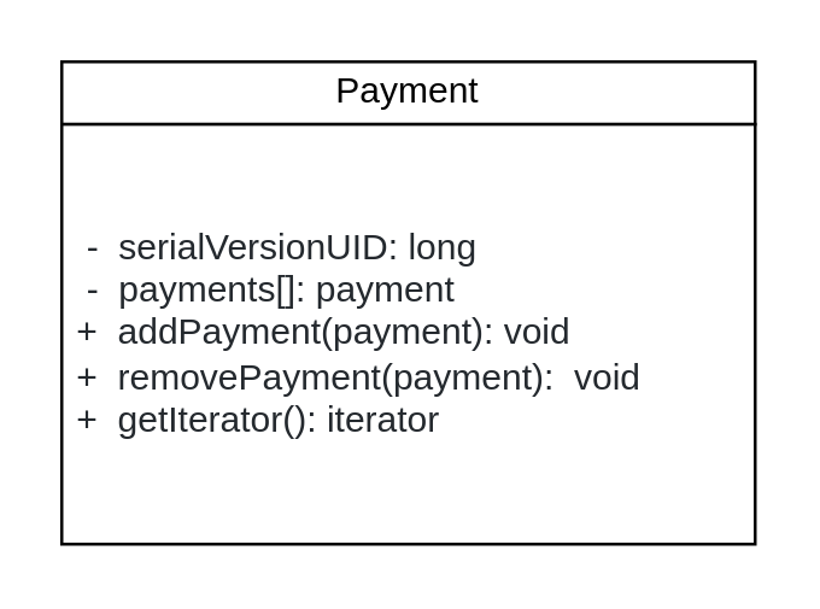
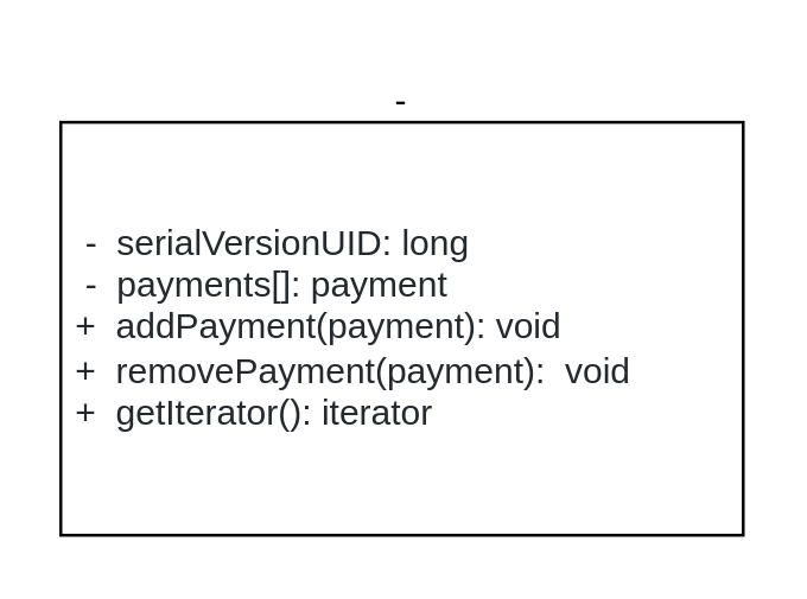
- <mxCell id="3" value="Payment" style="text;html=1;align=center;verticalAlign=middle;whiteSpace=wrap;rounded=0;strokeColor=#000000;fillColor=#ffffff;" parent="2" vertex="1"><mxGeometry width="230" height="20.74" as="geometry" /></mxCell>
